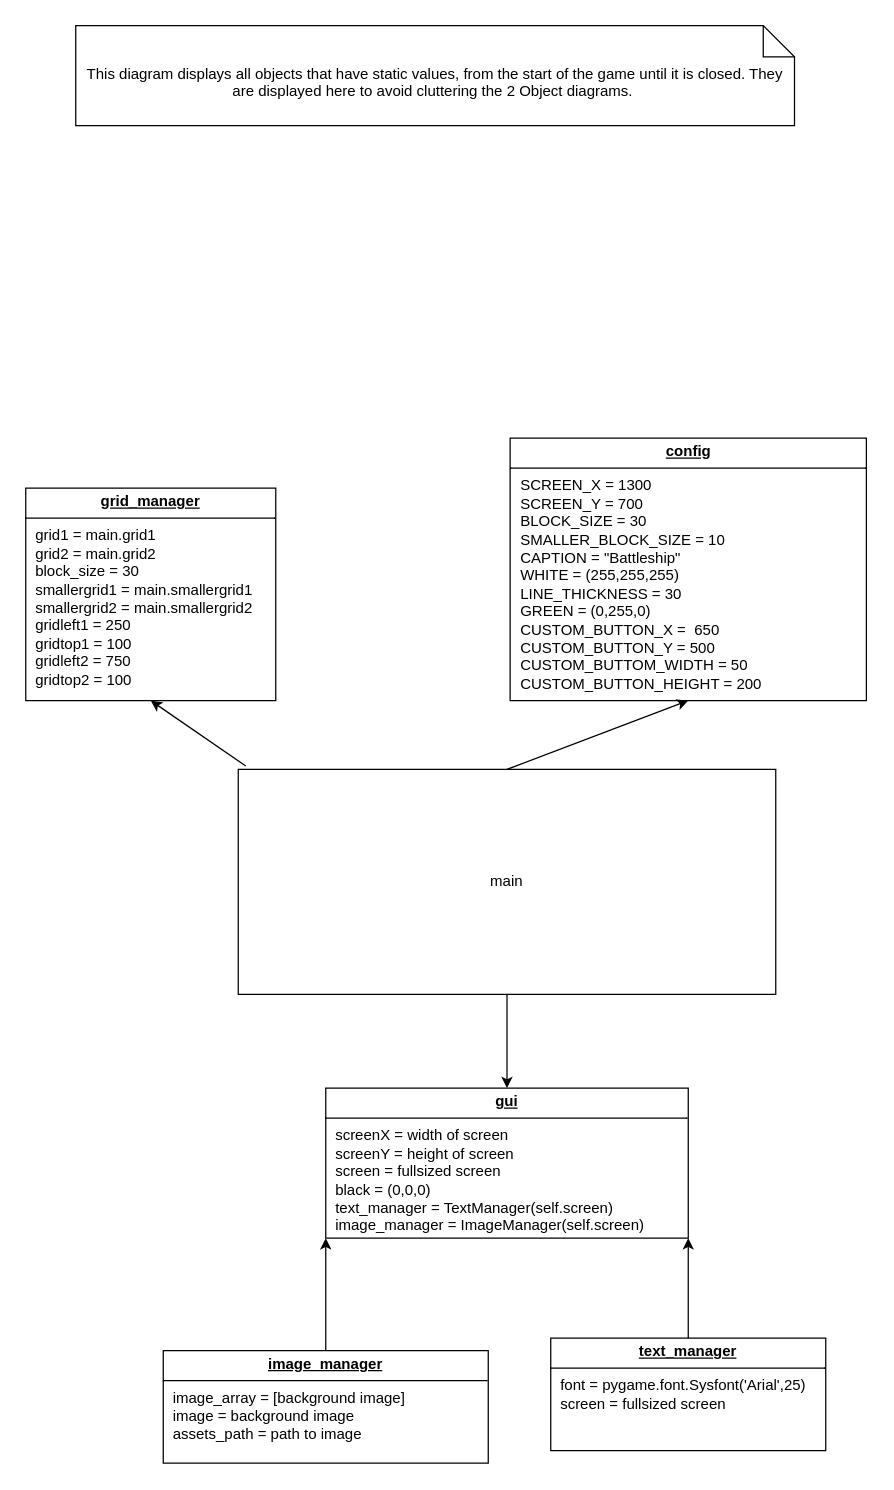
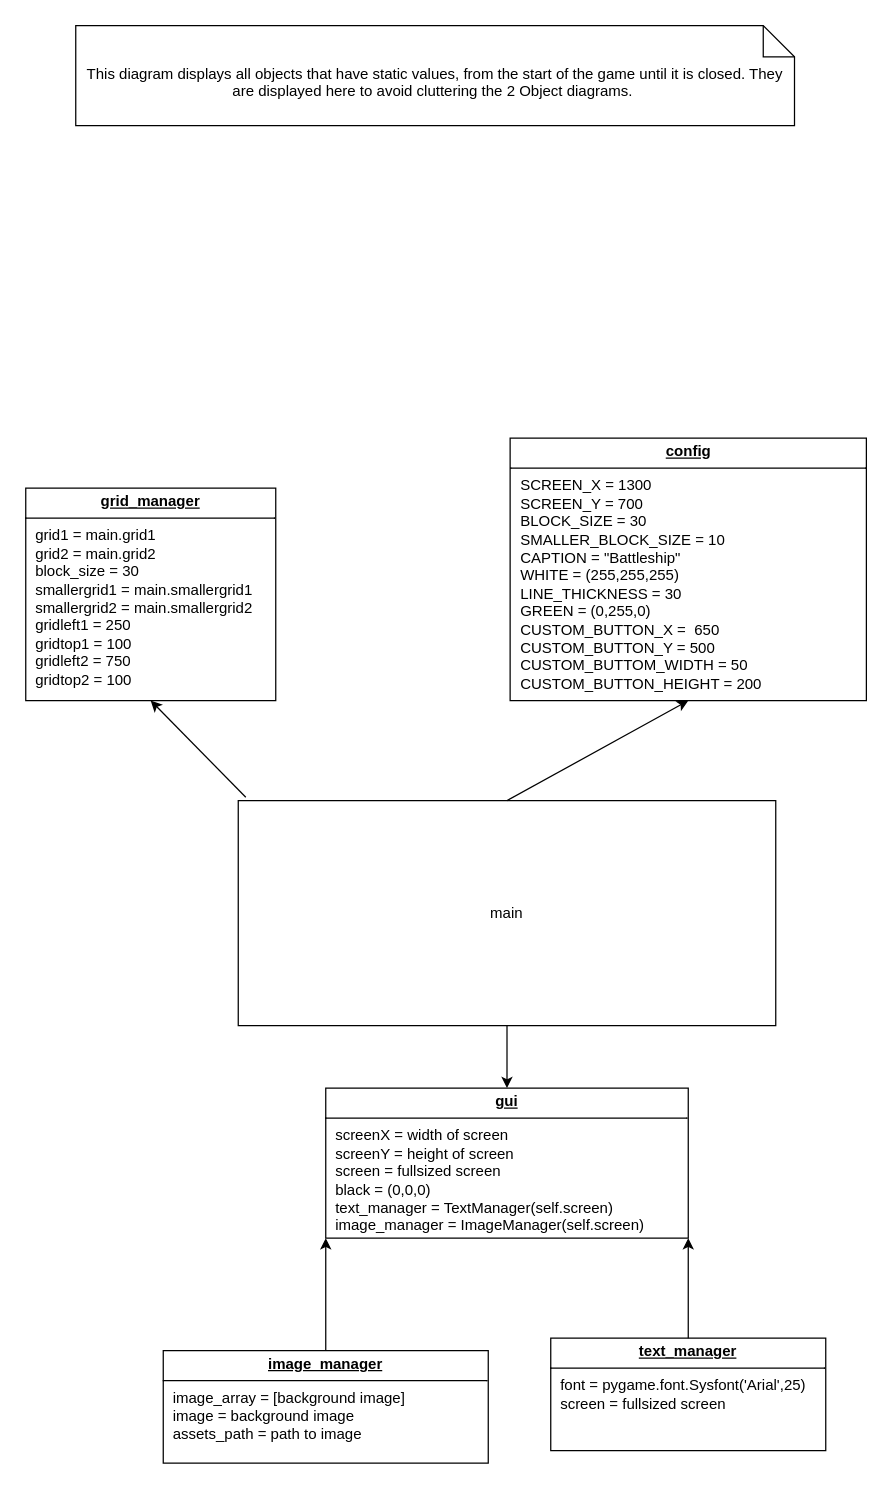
- <mxCell id="2" value="main" style="rounded=0;whiteSpace=wrap;html=1;" parent="1" vertex="1"><mxGeometry x="190" y="615" width="430" height="180" as="geometry" /></mxCell>
+ <mxCell id="2" value="main" style="rounded=0;whiteSpace=wrap;html=1;" parent="1" vertex="1"><mxGeometry x="190" y="640" width="430" height="180" as="geometry" /></mxCell>
